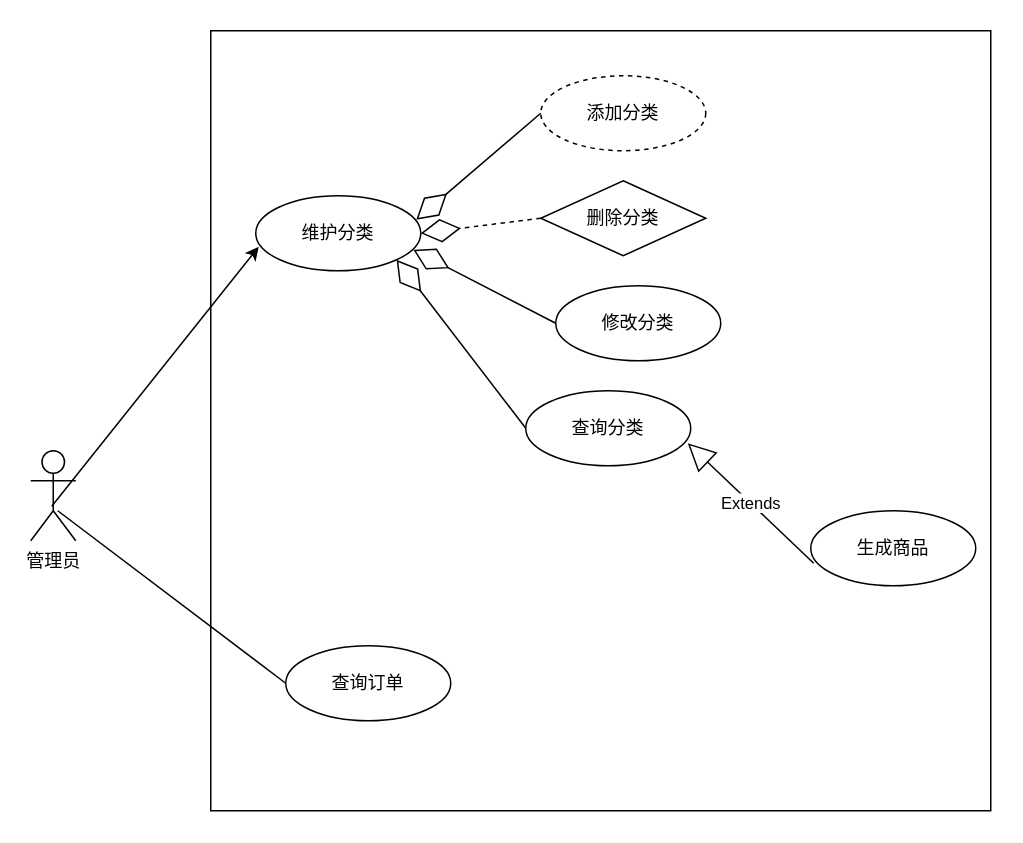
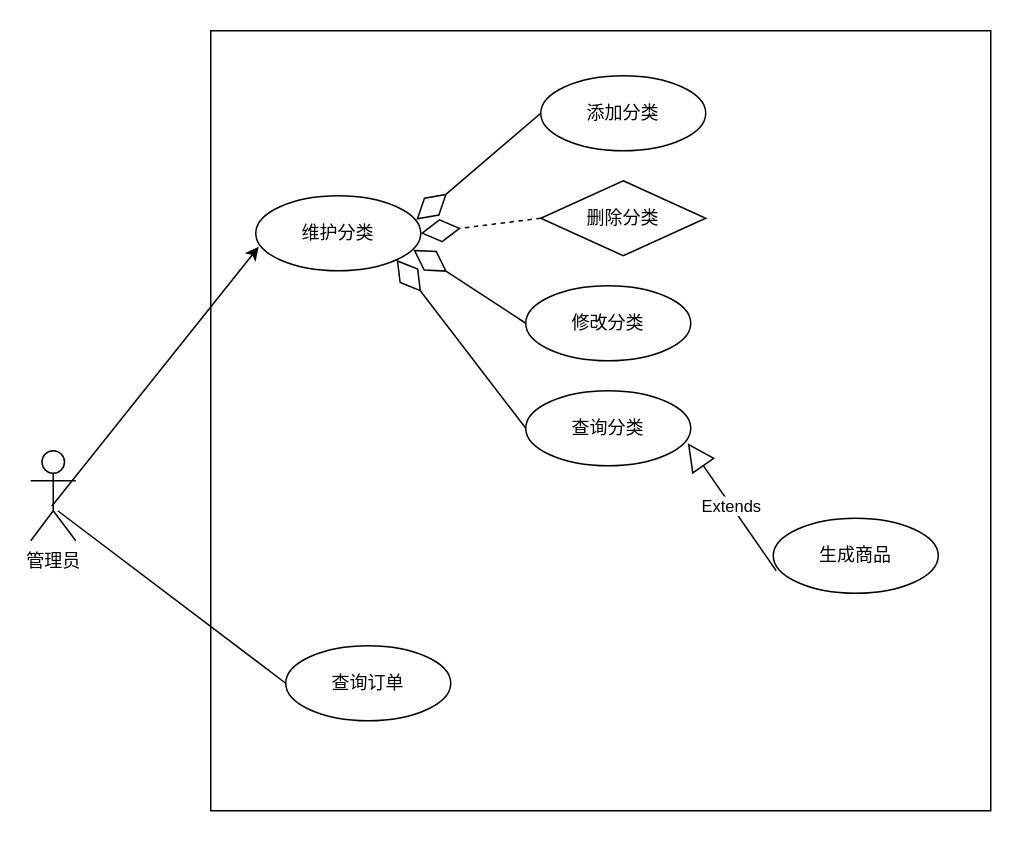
- <mxCell id="5" value="添加分类" style="ellipse;whiteSpace=wrap;html=1;fillColor=none;dashed=1;" parent="1" vertex="1"><mxGeometry x="360" y="50" width="110" height="50" as="geometry" /></mxCell>
+ <mxCell id="5" value="添加分类" style="ellipse;whiteSpace=wrap;html=1;fillColor=none;" parent="1" vertex="1"><mxGeometry x="360" y="50" width="110" height="50" as="geometry" /></mxCell>
- <mxCell id="10" value="修改分类" style="ellipse;whiteSpace=wrap;html=1;fillColor=none;" parent="1" vertex="1"><mxGeometry x="370" y="190" width="110" height="50" as="geometry" /></mxCell>
+ <mxCell id="10" value="修改分类" style="ellipse;whiteSpace=wrap;html=1;fillColor=none;" parent="1" vertex="1"><mxGeometry x="350" y="190" width="110" height="50" as="geometry" /></mxCell>
- <mxCell id="14" value="生成商品" style="ellipse;whiteSpace=wrap;html=1;fillColor=none;" parent="1" vertex="1"><mxGeometry x="540" y="340" width="110" height="50" as="geometry" /></mxCell>
+ <mxCell id="14" value="生成商品" style="ellipse;whiteSpace=wrap;html=1;fillColor=none;" parent="1" vertex="1"><mxGeometry x="515" y="345" width="110" height="50" as="geometry" /></mxCell>
